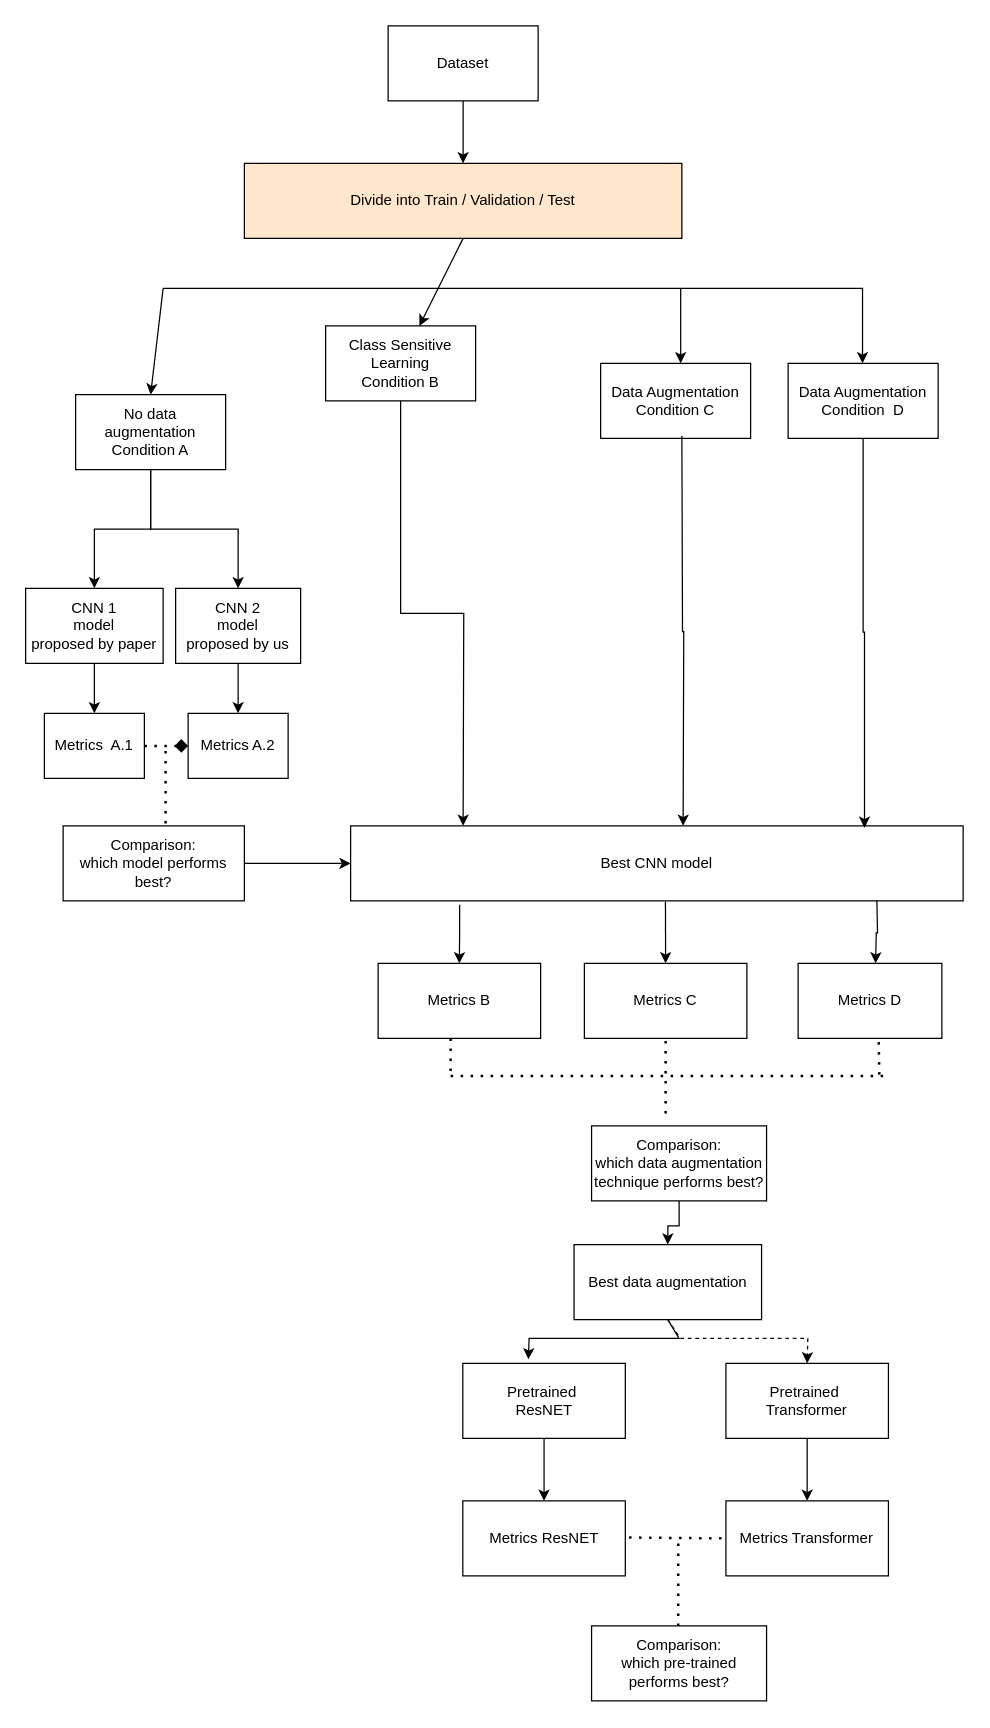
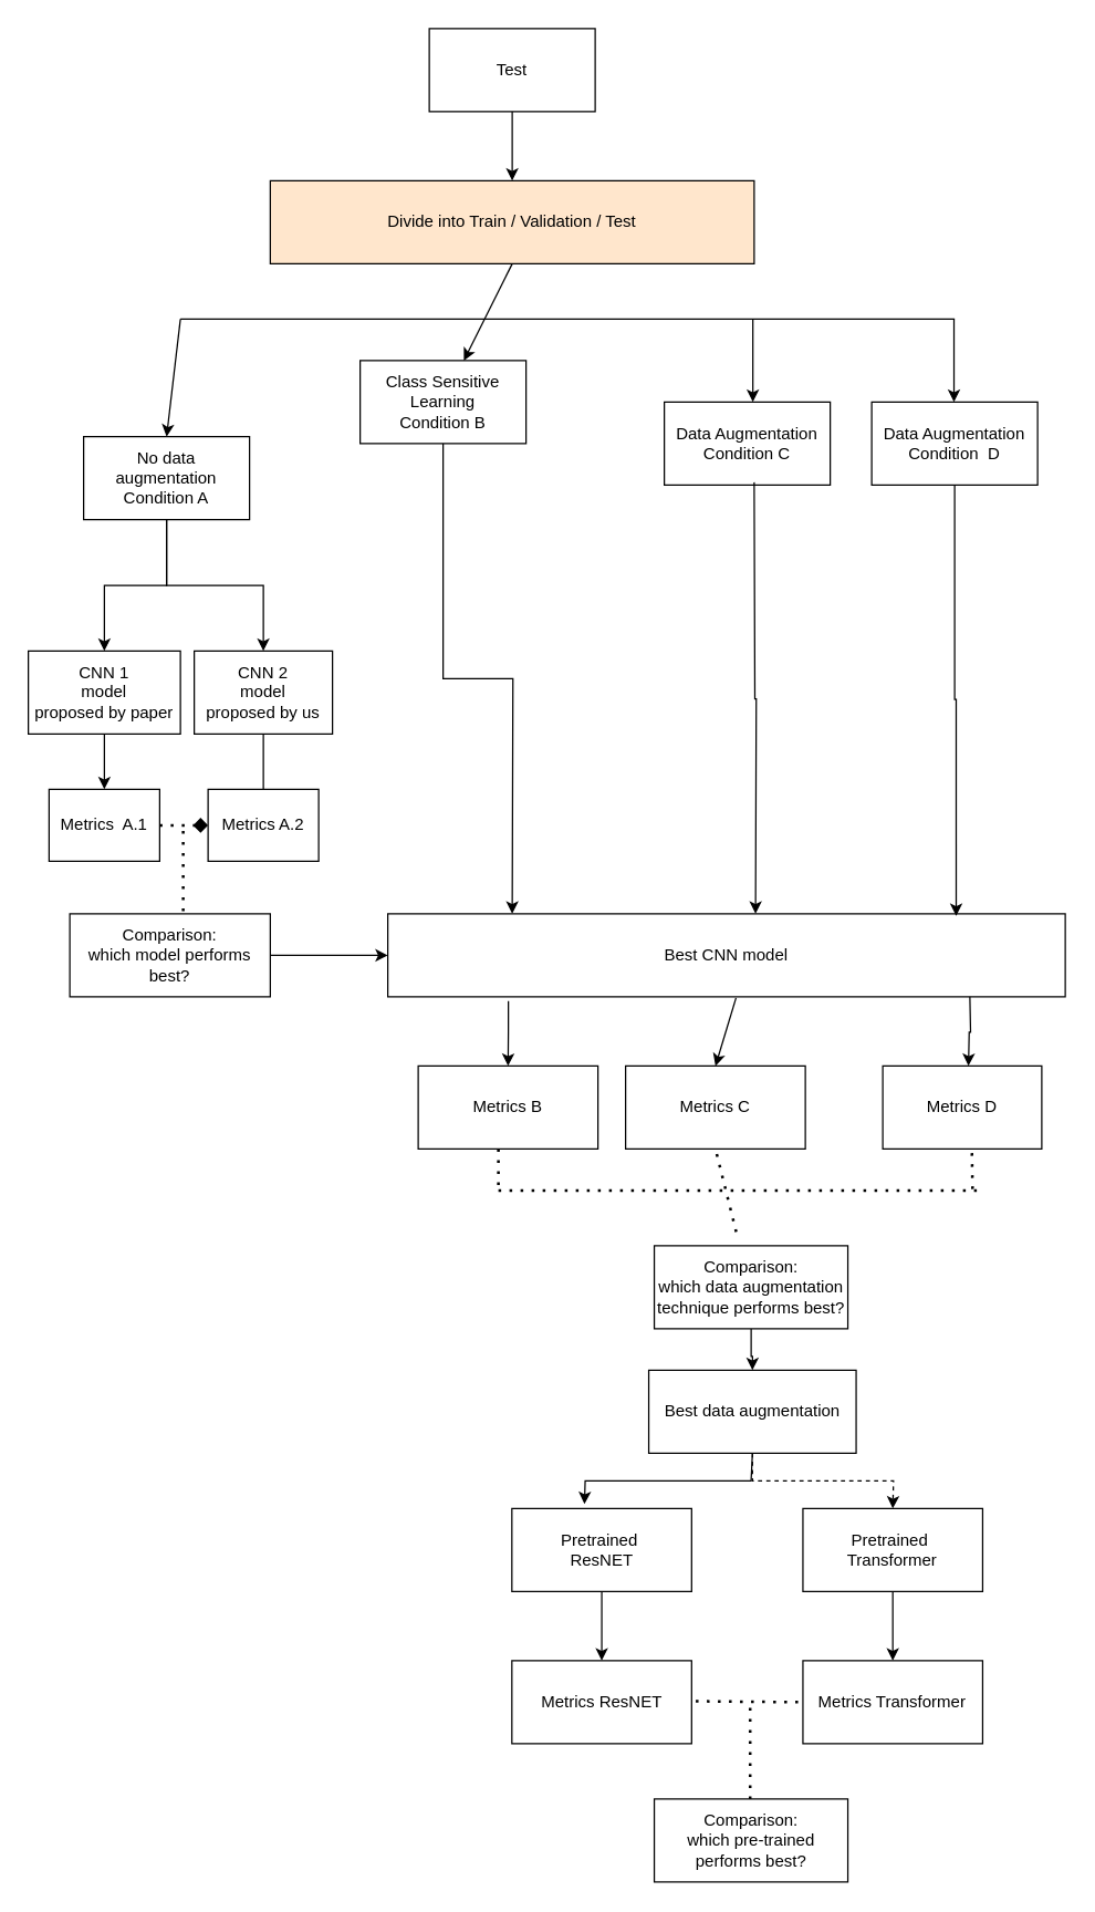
- <mxCell id="2" value="Dataset" style="rounded=0;whiteSpace=wrap;html=1;" vertex="1" parent="1"><mxGeometry x="310" y="20" width="120" height="60" as="geometry" /></mxCell>
+ <mxCell id="2" value="Test" style="rounded=0;whiteSpace=wrap;html=1;" vertex="1" parent="1"><mxGeometry x="310" y="20" width="120" height="60" as="geometry" /></mxCell>
- <mxCell id="21" value="" style="edgeStyle=orthogonalEdgeStyle;rounded=0;orthogonalLoop=1;jettySize=auto;html=1;" edge="1" parent="1" source="22" target="28"><mxGeometry relative="1" as="geometry" /></mxCell>
+ <mxCell id="21" value="" style="edgeStyle=orthogonalEdgeStyle;rounded=0;orthogonalLoop=1;jettySize=auto;html=1;endArrow=none;" edge="1" parent="1" source="22" target="28"><mxGeometry relative="1" as="geometry" /></mxCell>
- <mxCell id="51" value="Metrics C" style="rounded=0;whiteSpace=wrap;html=1;" vertex="1" parent="1"><mxGeometry x="467" y="770" width="130" height="60" as="geometry" /></mxCell>
+ <mxCell id="51" value="Metrics C" style="rounded=0;whiteSpace=wrap;html=1;" vertex="1" parent="1"><mxGeometry x="452" y="770" width="130" height="60" as="geometry" /></mxCell>
- <mxCell id="12" value="Best data augmentation" style="rounded=0;whiteSpace=wrap;html=1;" vertex="1" parent="1"><mxGeometry x="458.75" y="995" width="150" height="60" as="geometry" /></mxCell>
+ <mxCell id="12" value="Best data augmentation" style="rounded=0;whiteSpace=wrap;html=1;" vertex="1" parent="1"><mxGeometry x="468.75" y="990" width="150" height="60" as="geometry" /></mxCell>
